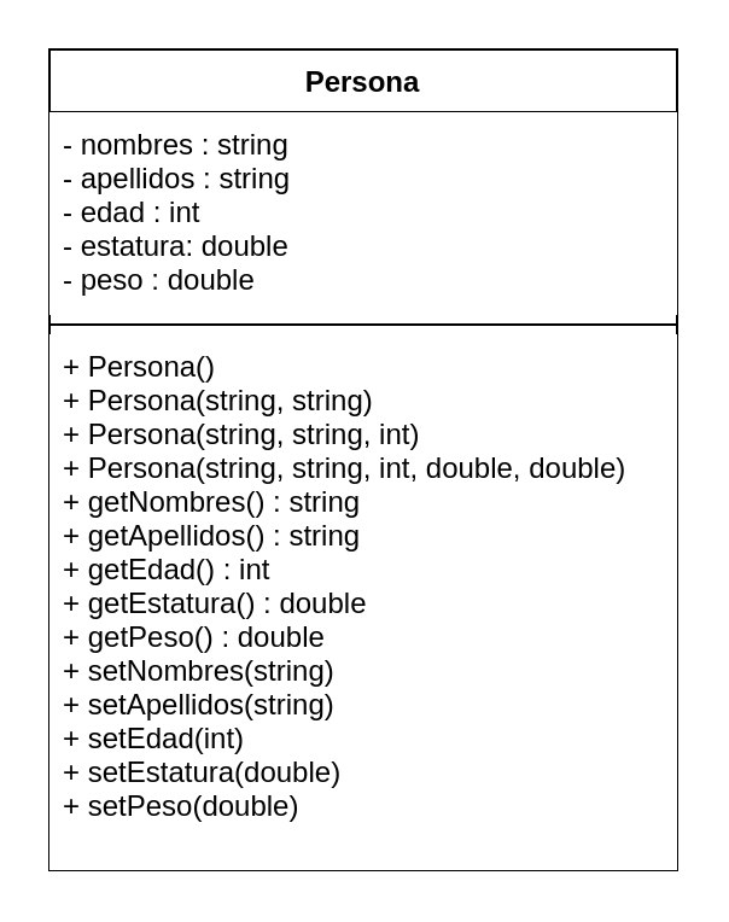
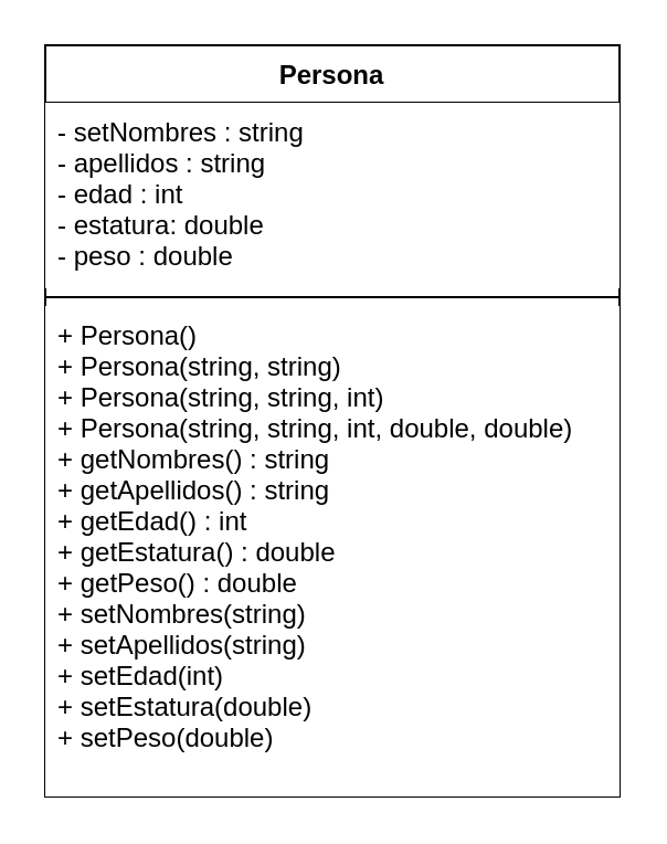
- <mxCell id="3" value="- nombres : string&#10;- apellidos : string&#10;- edad : int&#10;- estatura: double&#10;- peso : double" style="text;strokeColor=none;fillColor=default;align=left;verticalAlign=top;spacingLeft=4;spacingRight=4;overflow=hidden;rotatable=0;points=[[0,0.5],[1,0.5]];portConstraint=eastwest;" parent="2" vertex="1"><mxGeometry y="26" width="260" height="84" as="geometry" /></mxCell>
+ <mxCell id="3" value="- setNombres : string&#10;- apellidos : string&#10;- edad : int&#10;- estatura: double&#10;- peso : double" style="text;strokeColor=none;fillColor=default;align=left;verticalAlign=top;spacingLeft=4;spacingRight=4;overflow=hidden;rotatable=0;points=[[0,0.5],[1,0.5]];portConstraint=eastwest;" parent="2" vertex="1"><mxGeometry y="26" width="260" height="84" as="geometry" /></mxCell>
